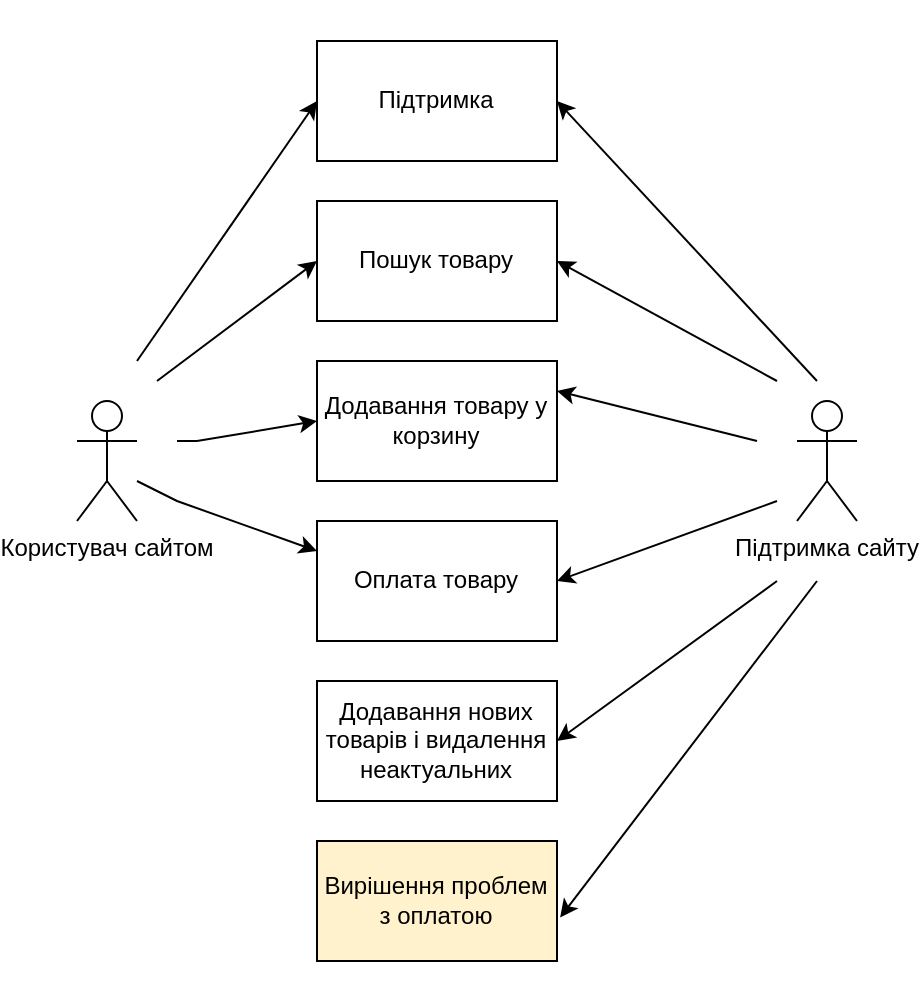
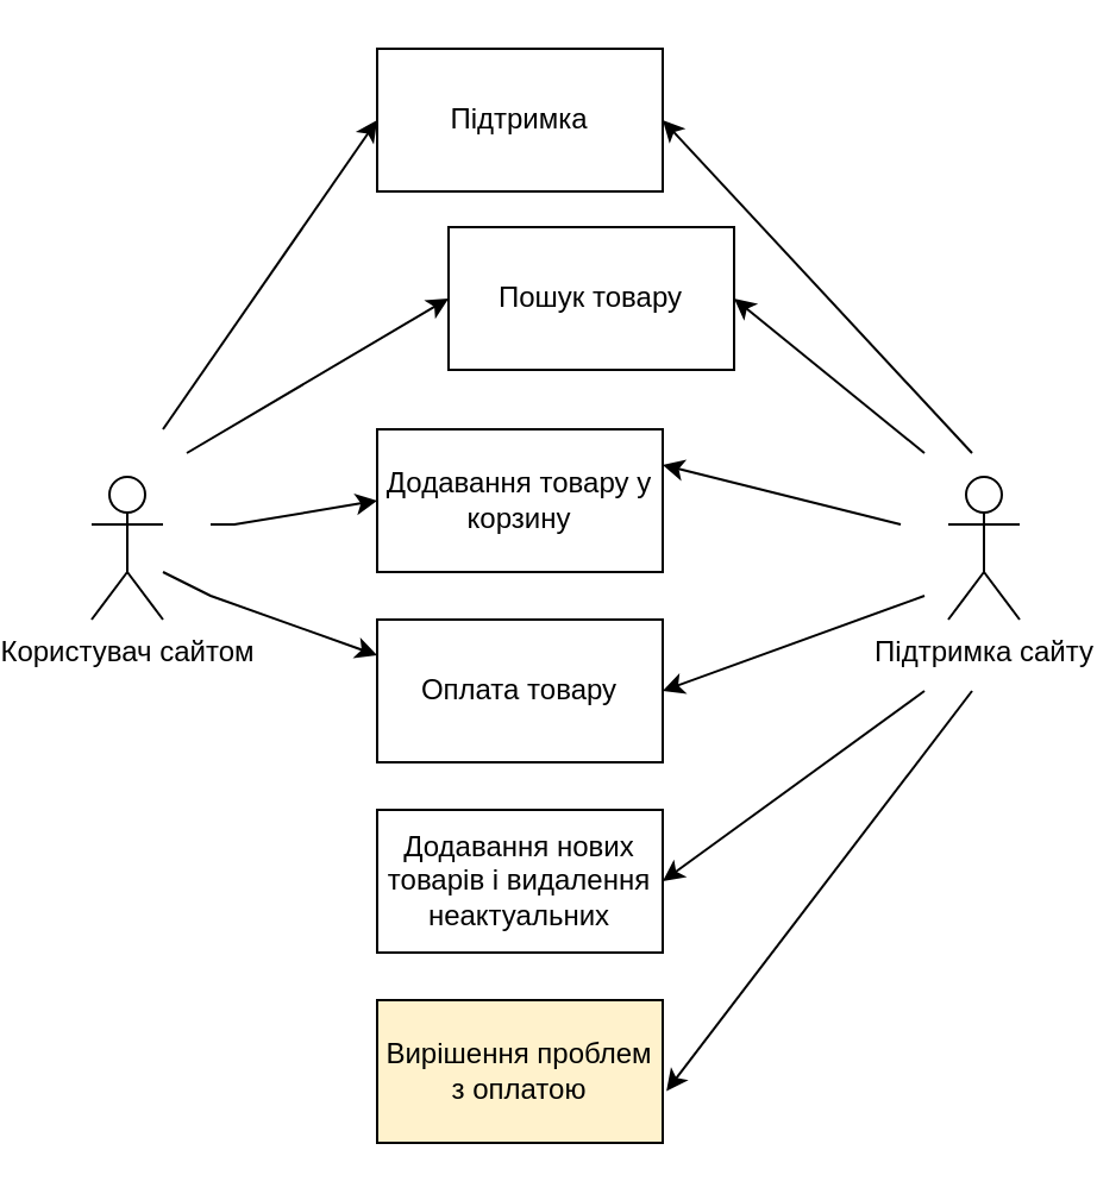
- <mxCell id="3" value="Пошук товару" style="rounded=0;whiteSpace=wrap;html=1;" vertex="1" parent="1"><mxGeometry x="140" y="100" width="120" height="60" as="geometry" /></mxCell>
+ <mxCell id="3" value="Пошук товару" style="rounded=0;whiteSpace=wrap;html=1;" vertex="1" parent="1"><mxGeometry x="170" y="95" width="120" height="60" as="geometry" /></mxCell>
